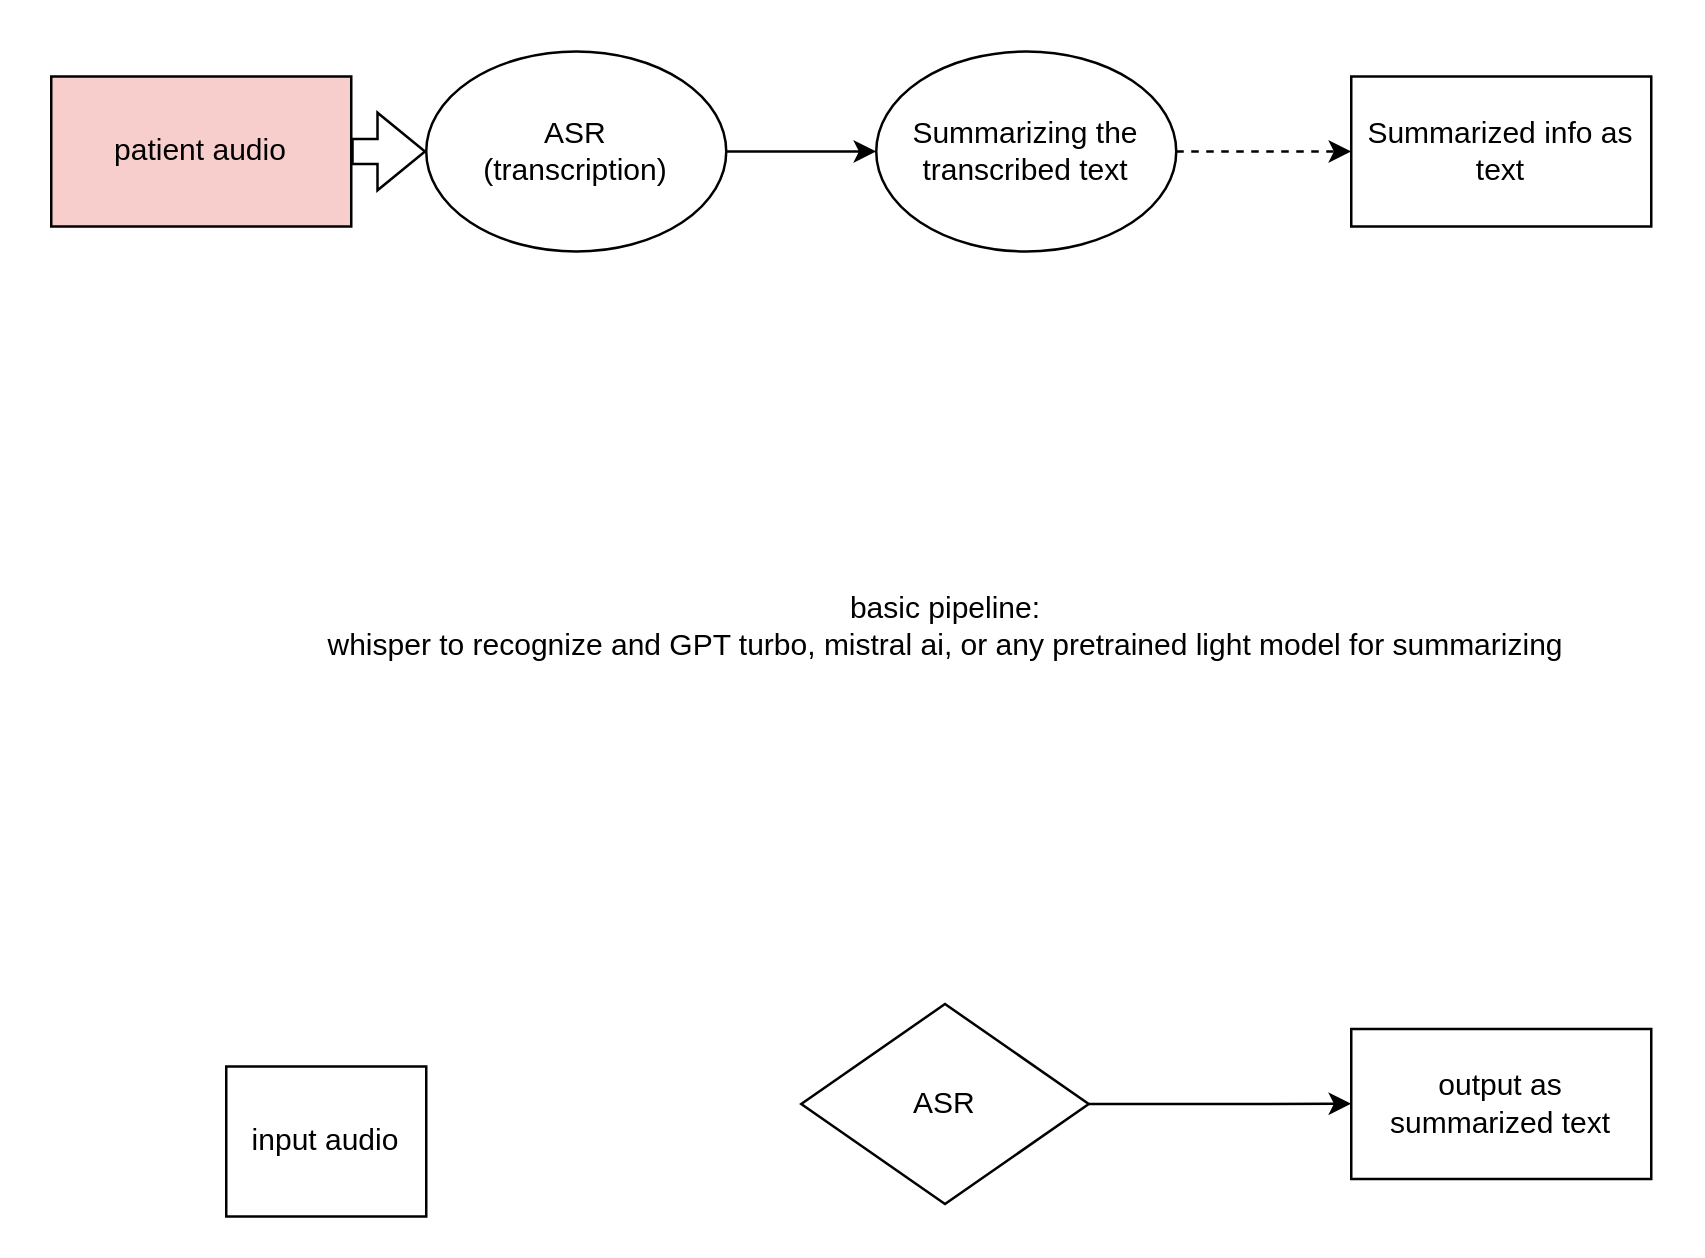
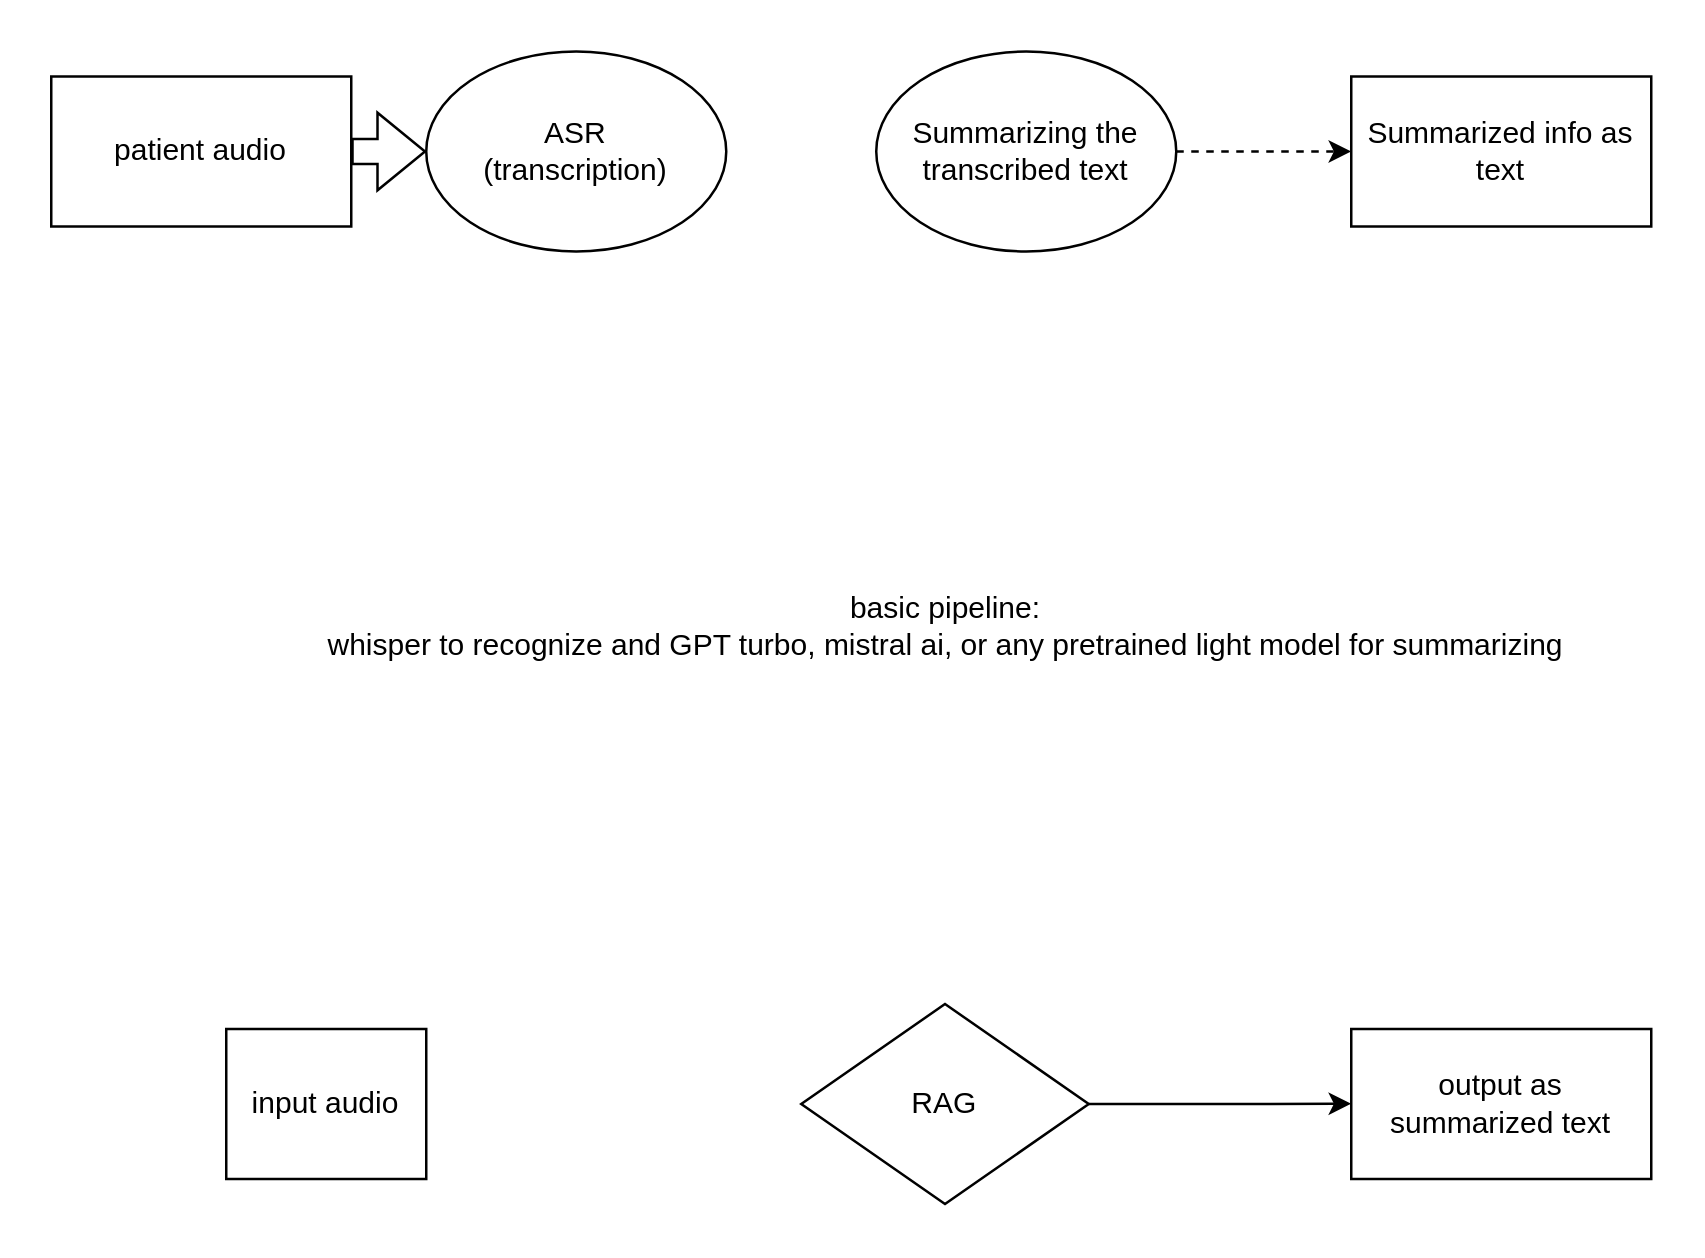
- <mxCell id="2" value="patient audio" style="rounded=0;whiteSpace=wrap;html=1;fillColor=#f8cecc;" vertex="1" parent="1"><mxGeometry x="20" y="30" width="120" height="60" as="geometry" /></mxCell>
+ <mxCell id="2" value="patient audio" style="rounded=0;whiteSpace=wrap;html=1;" vertex="1" parent="1"><mxGeometry x="20" y="30" width="120" height="60" as="geometry" /></mxCell>
- <mxCell id="4" style="edgeStyle=orthogonalEdgeStyle;rounded=0;orthogonalLoop=1;jettySize=auto;html=1;exitX=1;exitY=0.5;exitDx=0;exitDy=0;" edge="1" parent="1" source="5" target="7"><mxGeometry relative="1" as="geometry"><mxPoint x="330" y="60" as="targetPoint" /></mxGeometry></mxCell>
- <mxCell id="10" value="ASR" style="rhombus;whiteSpace=wrap;html=1;" vertex="1" parent="1"><mxGeometry x="320" y="401" width="115" height="80" as="geometry" /></mxCell>
+ <mxCell id="10" value="RAG" style="rhombus;whiteSpace=wrap;html=1;" vertex="1" parent="1"><mxGeometry x="320" y="401" width="115" height="80" as="geometry" /></mxCell>
- <mxCell id="11" value="input audio" style="rounded=0;whiteSpace=wrap;html=1;" vertex="1" parent="1"><mxGeometry x="90" y="426" width="80" height="60" as="geometry" /></mxCell>
+ <mxCell id="11" value="input audio" style="rounded=0;whiteSpace=wrap;html=1;" vertex="1" parent="1"><mxGeometry x="90" y="411" width="80" height="60" as="geometry" /></mxCell>
